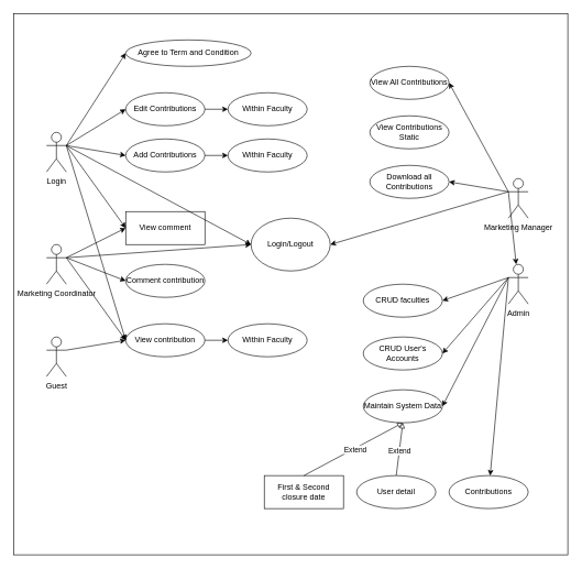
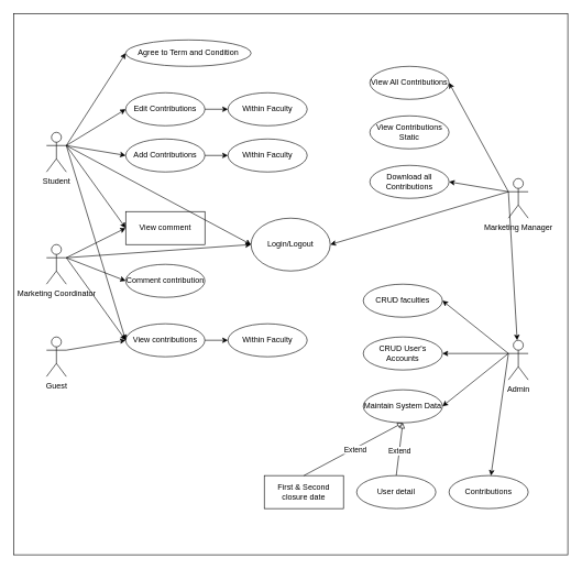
- <mxCell id="7" value="Login" style="shape=umlActor;verticalLabelPosition=bottom;verticalAlign=top;html=1;outlineConnect=0;" parent="1" vertex="1"><mxGeometry x="70" y="200" width="30" height="60" as="geometry" /></mxCell>
+ <mxCell id="7" value="Student" style="shape=umlActor;verticalLabelPosition=bottom;verticalAlign=top;html=1;outlineConnect=0;" parent="1" vertex="1"><mxGeometry x="70" y="200" width="30" height="60" as="geometry" /></mxCell>
- <mxCell id="3" value="Admin" style="shape=umlActor;verticalLabelPosition=bottom;verticalAlign=top;html=1;outlineConnect=0;" parent="1" vertex="1"><mxGeometry x="770" y="400" width="30" height="60" as="geometry" /></mxCell>
+ <mxCell id="3" value="Admin" style="shape=umlActor;verticalLabelPosition=bottom;verticalAlign=top;html=1;outlineConnect=0;" parent="1" vertex="1"><mxGeometry x="770" y="515" width="30" height="60" as="geometry" /></mxCell>
- <mxCell id="21" value="View contribution" style="ellipse;whiteSpace=wrap;html=1;" parent="1" vertex="1"><mxGeometry x="190" y="490" width="120" height="50" as="geometry" /></mxCell>
+ <mxCell id="21" value="View contributions" style="ellipse;whiteSpace=wrap;html=1;" parent="1" vertex="1"><mxGeometry x="190" y="490" width="120" height="50" as="geometry" /></mxCell>
